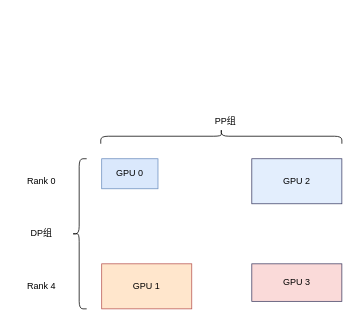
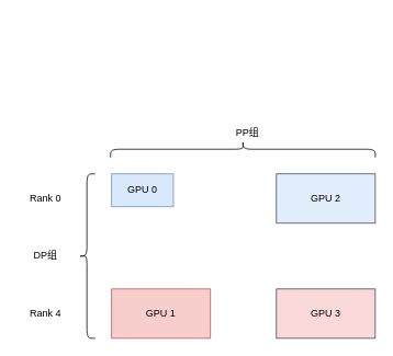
- <mxCell id="5" value="&lt;span&gt;GPU 3&lt;/span&gt;" style="rounded=0;whiteSpace=wrap;html=1;fillColor=#f8cecc;opacity=75;strokeColor=#000033;" vertex="1" parent="1"><mxGeometry x="335" y="351" width="120" height="50" as="geometry" /></mxCell>
+ <mxCell id="5" value="&lt;span&gt;GPU 3&lt;/span&gt;" style="rounded=0;whiteSpace=wrap;html=1;fillColor=#f8cecc;opacity=75;strokeColor=#000033;" vertex="1" parent="1"><mxGeometry x="335" y="351" width="120" height="60" as="geometry" /></mxCell>
- <mxCell id="4" value="&lt;span&gt;GPU 1&lt;/span&gt;" style="rounded=0;whiteSpace=wrap;html=1;fillColor=#ffe6cc;strokeColor=#b85450;" vertex="1" parent="1"><mxGeometry x="135" y="351" width="120" height="60" as="geometry" /></mxCell>
+ <mxCell id="4" value="&lt;span&gt;GPU 1&lt;/span&gt;" style="rounded=0;whiteSpace=wrap;html=1;fillColor=#f8cecc;strokeColor=#b85450;" vertex="1" parent="1"><mxGeometry x="135" y="351" width="120" height="60" as="geometry" /></mxCell>
